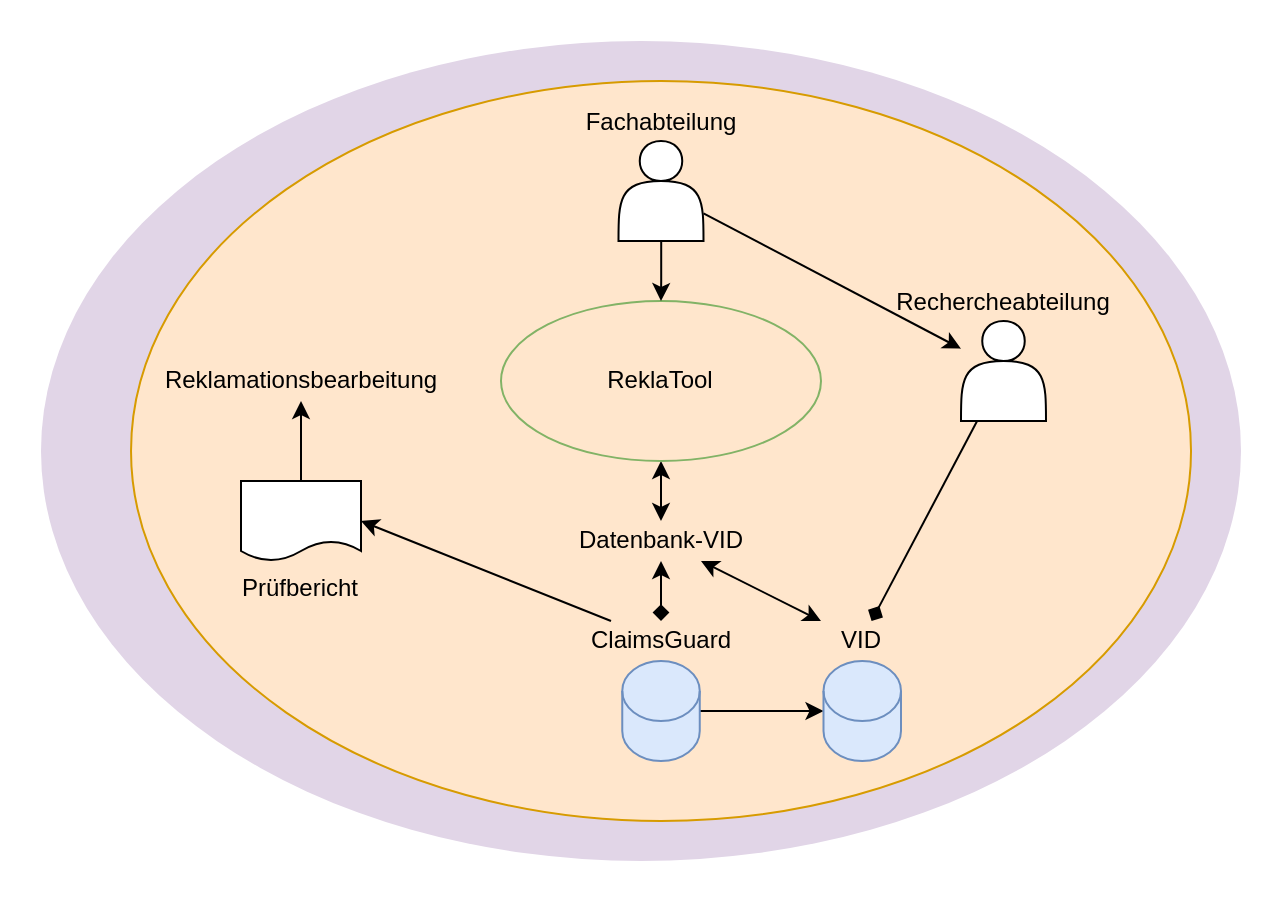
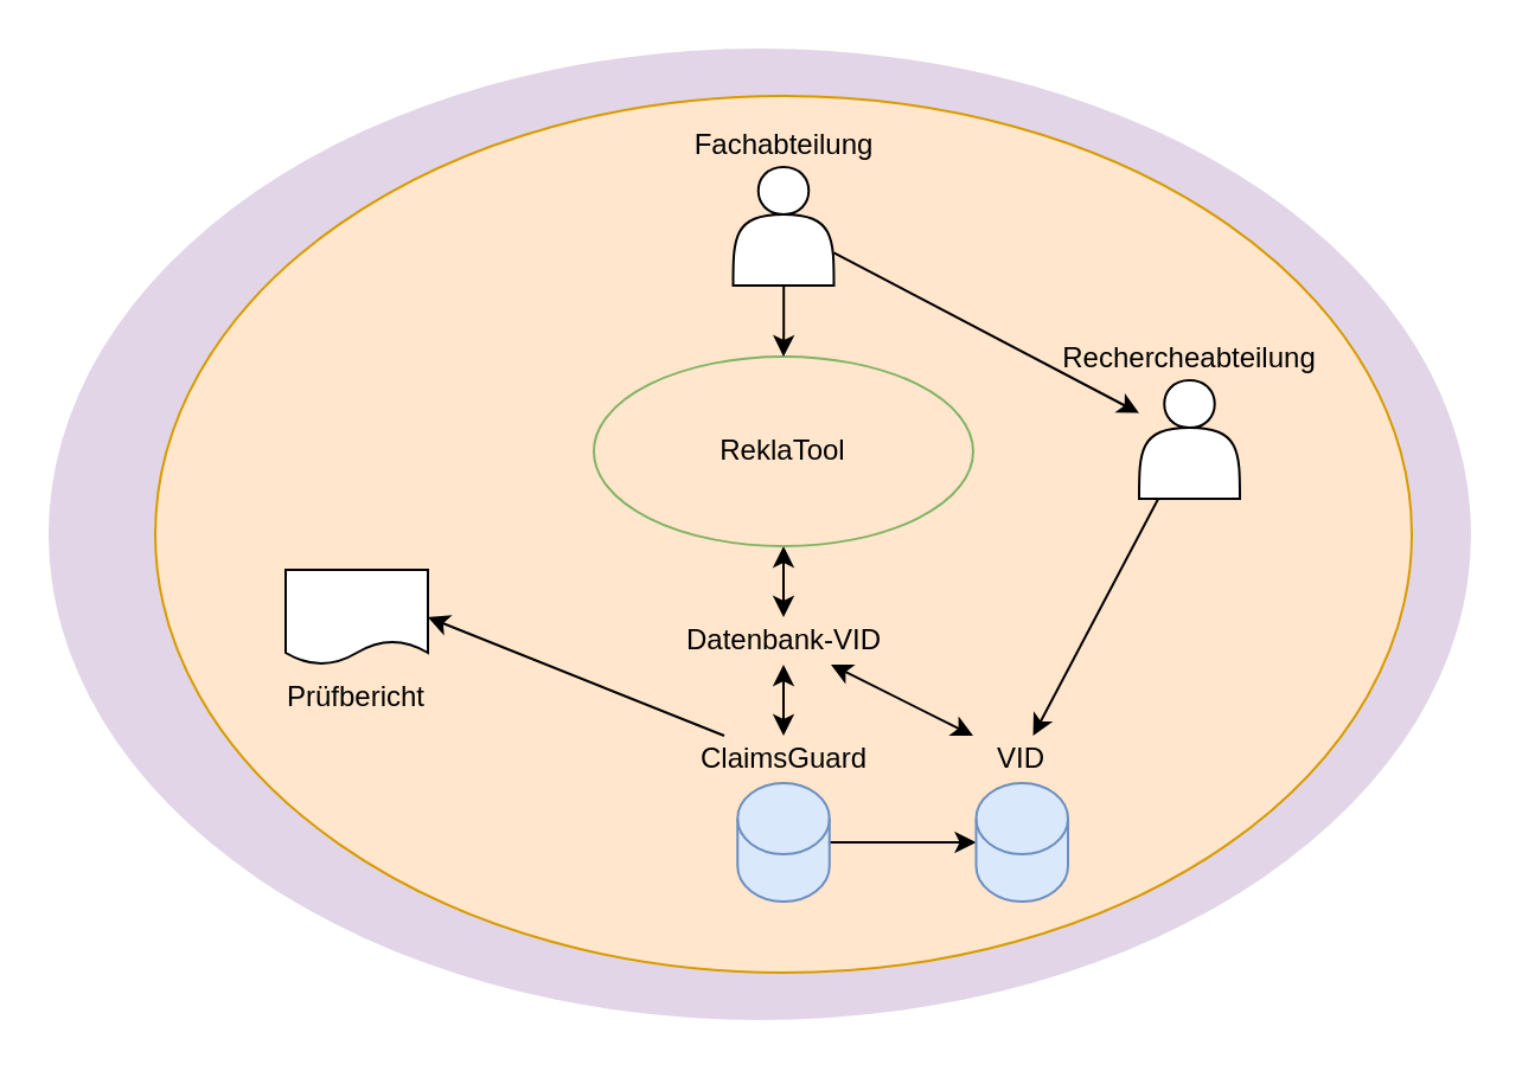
- <mxCell id="13" value="Reklamationsbearbeitung" style="text;html=1;align=center;verticalAlign=middle;resizable=0;points=[];autosize=1;strokeColor=none;fillColor=none;" vertex="1" parent="1"><mxGeometry x="75" y="180" width="150" height="20" as="geometry" /></mxCell>
- <mxCell id="14" style="edgeStyle=none;rounded=0;orthogonalLoop=1;jettySize=auto;html=1;startArrow=none;startFill=0;endArrow=classic;endFill=1;" edge="1" parent="1" source="15" target="13"><mxGeometry relative="1" as="geometry" /></mxCell>
- <mxCell id="11" style="edgeStyle=orthogonalEdgeStyle;rounded=0;orthogonalLoop=1;jettySize=auto;html=1;startArrow=classic;startFill=1;endArrow=diamond;" edge="1" parent="1" source="12" target="10"><mxGeometry relative="1" as="geometry" /></mxCell>
+ <mxCell id="11" style="edgeStyle=orthogonalEdgeStyle;rounded=0;orthogonalLoop=1;jettySize=auto;html=1;startArrow=classic;startFill=1;" edge="1" parent="1" source="12" target="10"><mxGeometry relative="1" as="geometry" /></mxCell>
- <mxCell id="18" style="edgeStyle=none;rounded=0;orthogonalLoop=1;jettySize=auto;html=1;startArrow=none;startFill=0;endArrow=diamond;endFill=1;" edge="1" parent="1" source="19" target="17"><mxGeometry relative="1" as="geometry" /></mxCell>
+ <mxCell id="18" style="edgeStyle=none;rounded=0;orthogonalLoop=1;jettySize=auto;html=1;startArrow=none;startFill=0;endArrow=classic;endFill=1;" edge="1" parent="1" source="19" target="17"><mxGeometry relative="1" as="geometry" /></mxCell>
